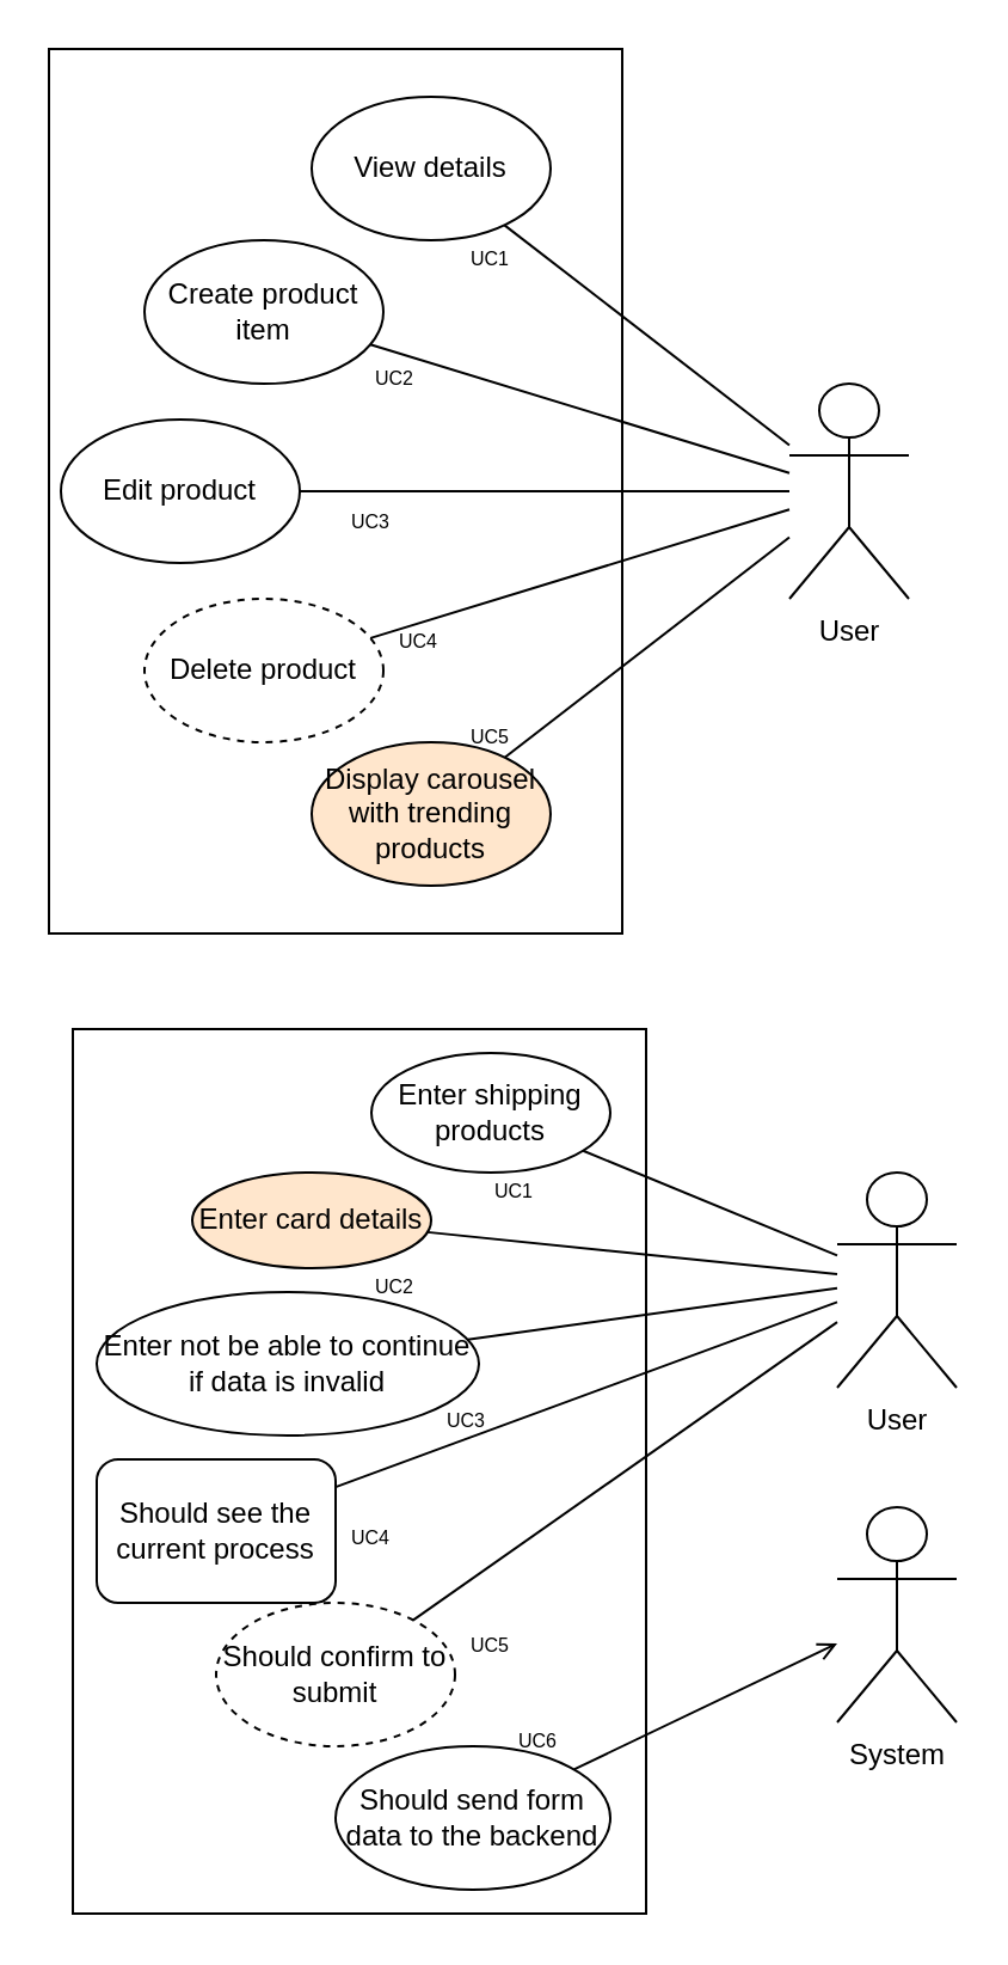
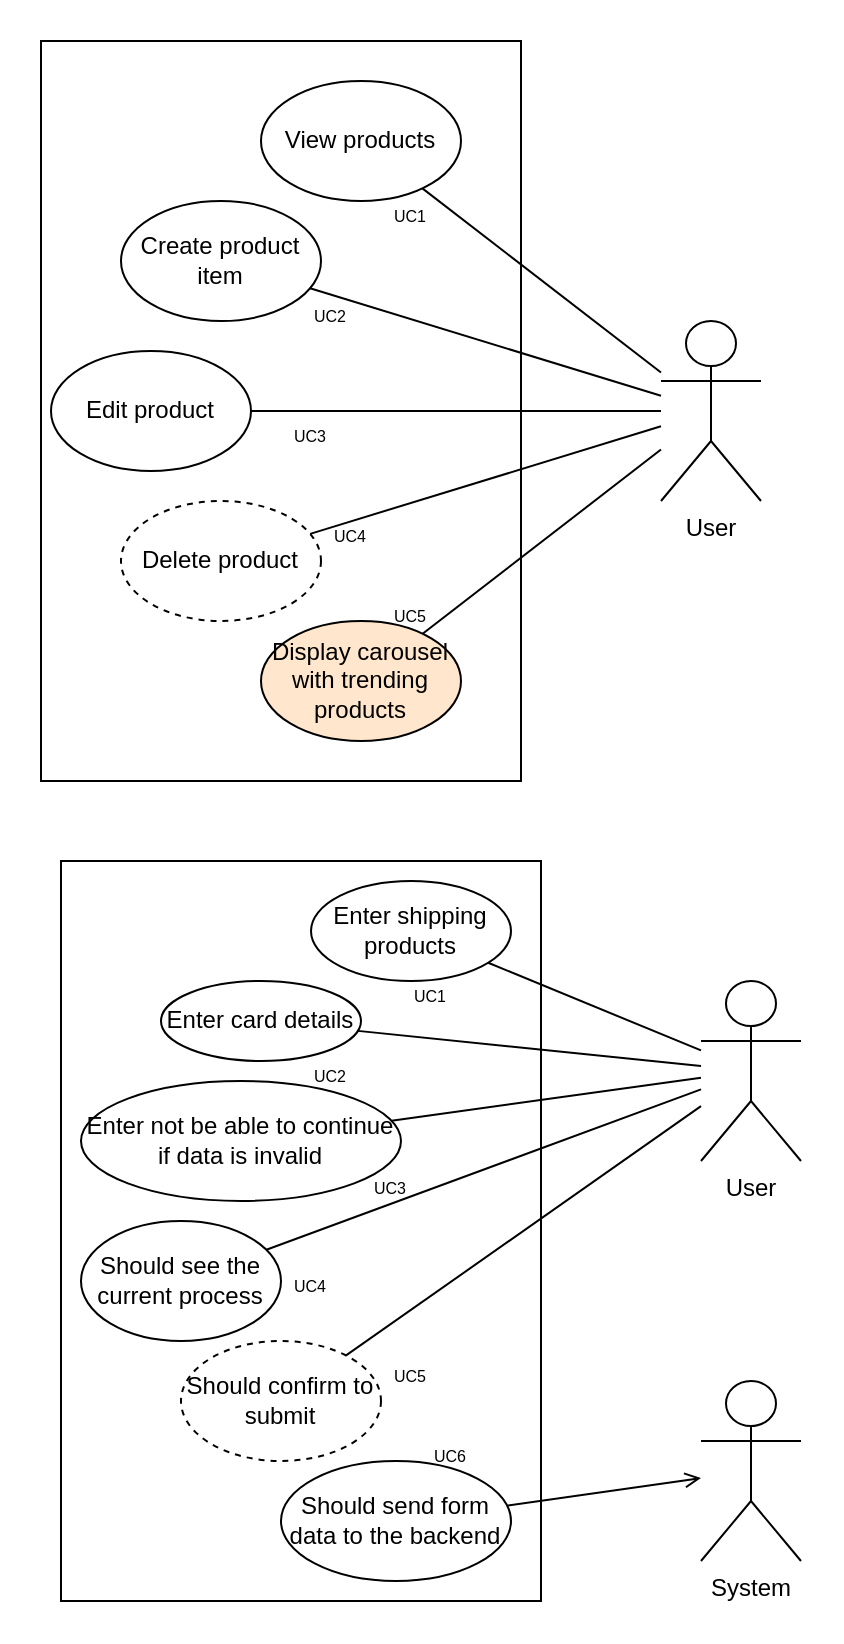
- <mxCell id="7" value="View details" style="ellipse;whiteSpace=wrap;html=1;" parent="1" vertex="1"><mxGeometry x="130" y="40" width="100" height="60" as="geometry" /></mxCell>
+ <mxCell id="7" value="View products" style="ellipse;whiteSpace=wrap;html=1;" parent="1" vertex="1"><mxGeometry x="130" y="40" width="100" height="60" as="geometry" /></mxCell>
- <mxCell id="21" value="Enter card details" style="ellipse;whiteSpace=wrap;html=1;fillColor=#ffe6cc;" parent="1" vertex="1"><mxGeometry x="80" y="490" width="100" height="40" as="geometry" /></mxCell>
+ <mxCell id="21" value="Enter card details" style="ellipse;whiteSpace=wrap;html=1;" parent="1" vertex="1"><mxGeometry x="80" y="490" width="100" height="40" as="geometry" /></mxCell>
- <mxCell id="23" value="Should see the current process" style="whiteSpace=wrap;html=1;rounded=1;" parent="1" vertex="1"><mxGeometry x="40" y="610" width="100" height="60" as="geometry" /></mxCell>
+ <mxCell id="23" value="Should see the current process" style="ellipse;whiteSpace=wrap;html=1;" parent="1" vertex="1"><mxGeometry x="40" y="610" width="100" height="60" as="geometry" /></mxCell>
- <mxCell id="39" value="System" style="shape=umlActor;verticalLabelPosition=bottom;verticalAlign=top;html=1;outlineConnect=0;" parent="1" vertex="1"><mxGeometry x="350" y="630" width="50" height="90" as="geometry" /></mxCell>
+ <mxCell id="39" value="System" style="shape=umlActor;verticalLabelPosition=bottom;verticalAlign=top;html=1;outlineConnect=0;" parent="1" vertex="1"><mxGeometry x="350" y="690" width="50" height="90" as="geometry" /></mxCell>
